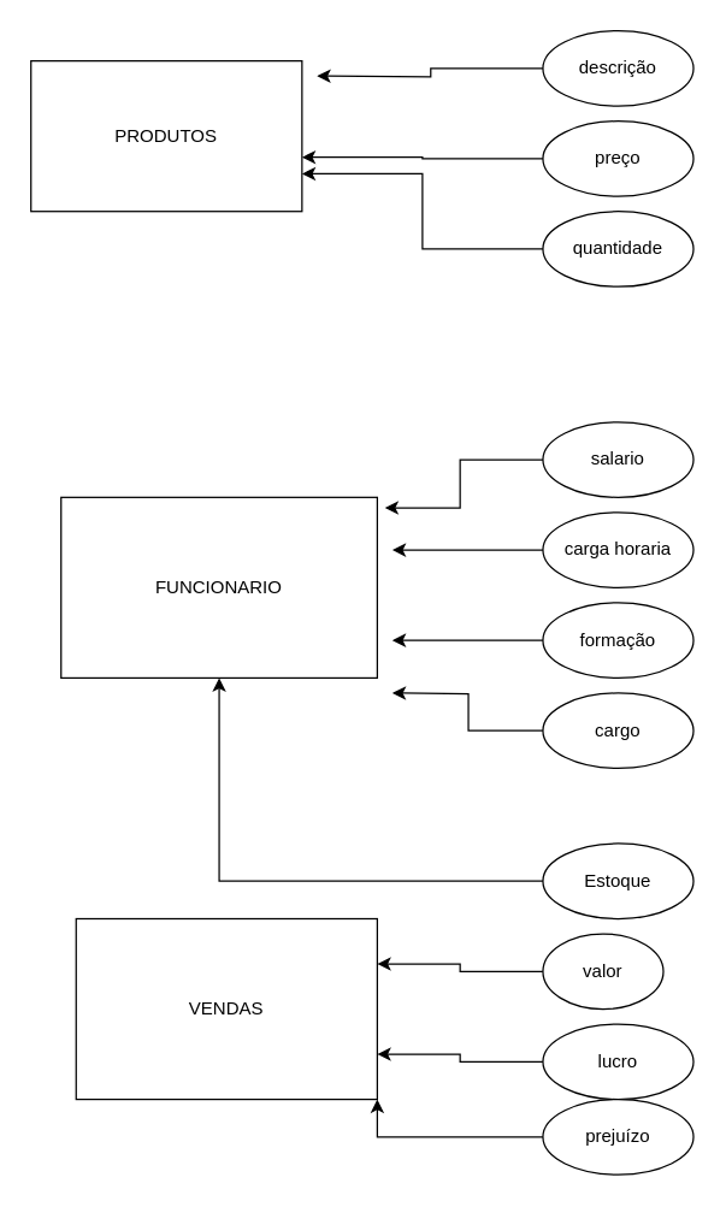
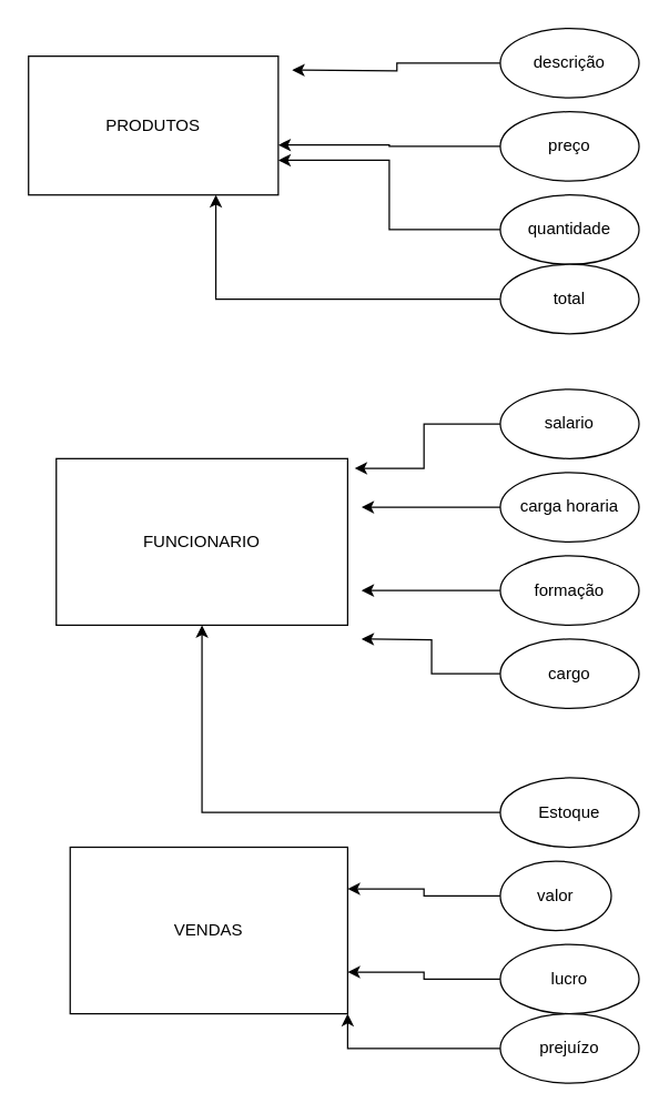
+ <mxCell id="8" style="edgeStyle=orthogonalEdgeStyle;rounded=0;orthogonalLoop=1;jettySize=auto;html=1;entryX=0.75;entryY=1;entryDx=0;entryDy=0;" edge="1" parent="1" source="9" target="2"><mxGeometry relative="1" as="geometry" /></mxCell>
+ <mxCell id="9" value="total" style="ellipse;whiteSpace=wrap;html=1;" vertex="1" parent="1"><mxGeometry x="360" y="190" width="100" height="50" as="geometry" /></mxCell>
